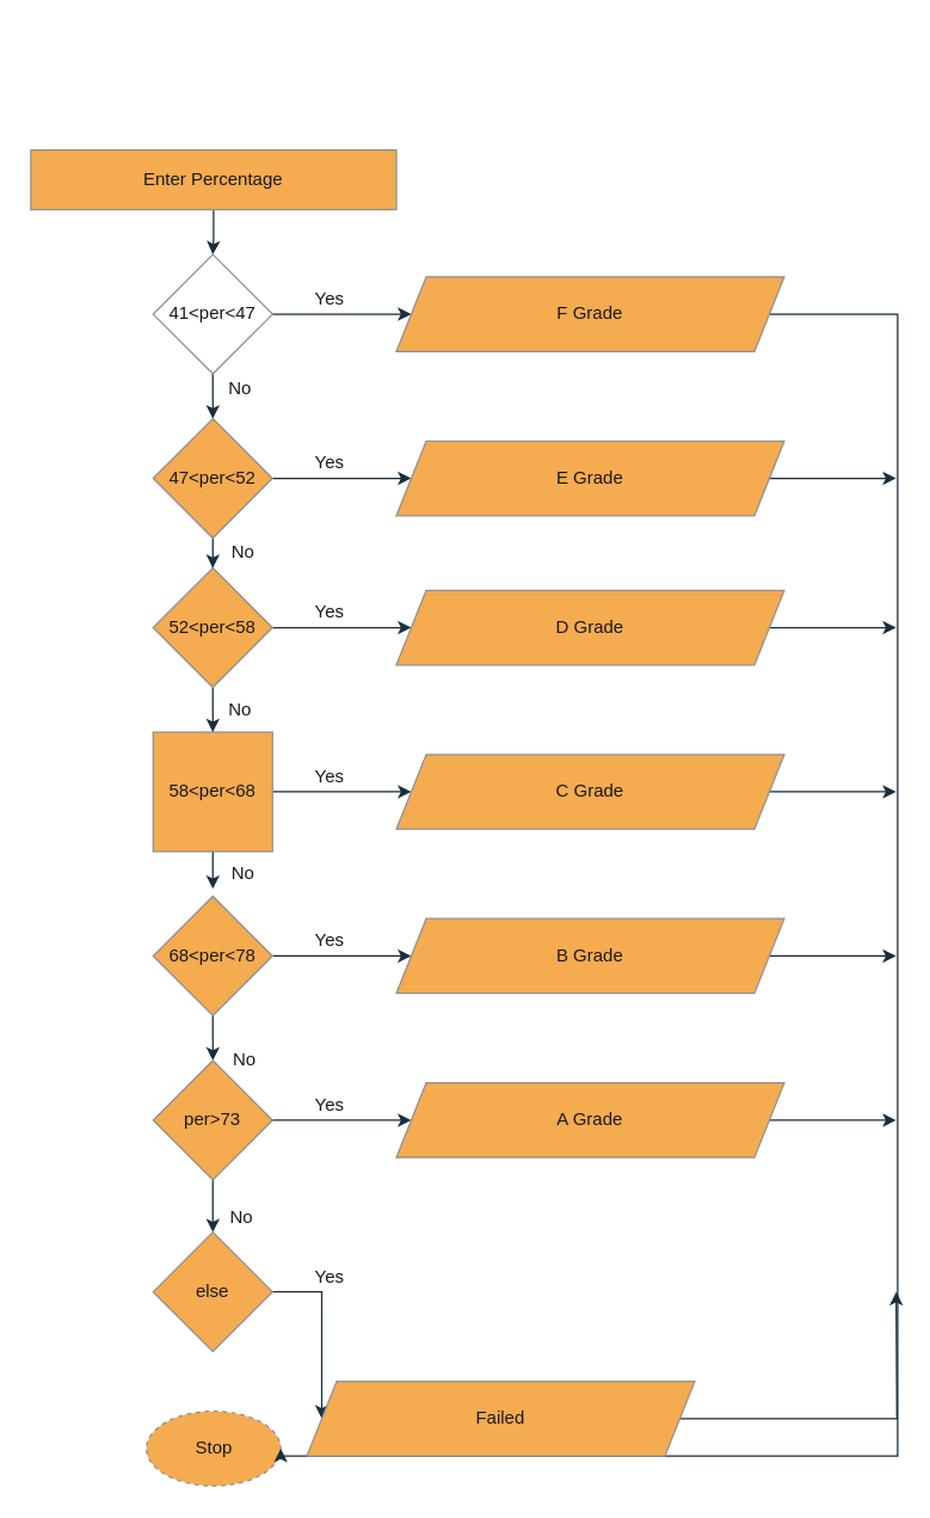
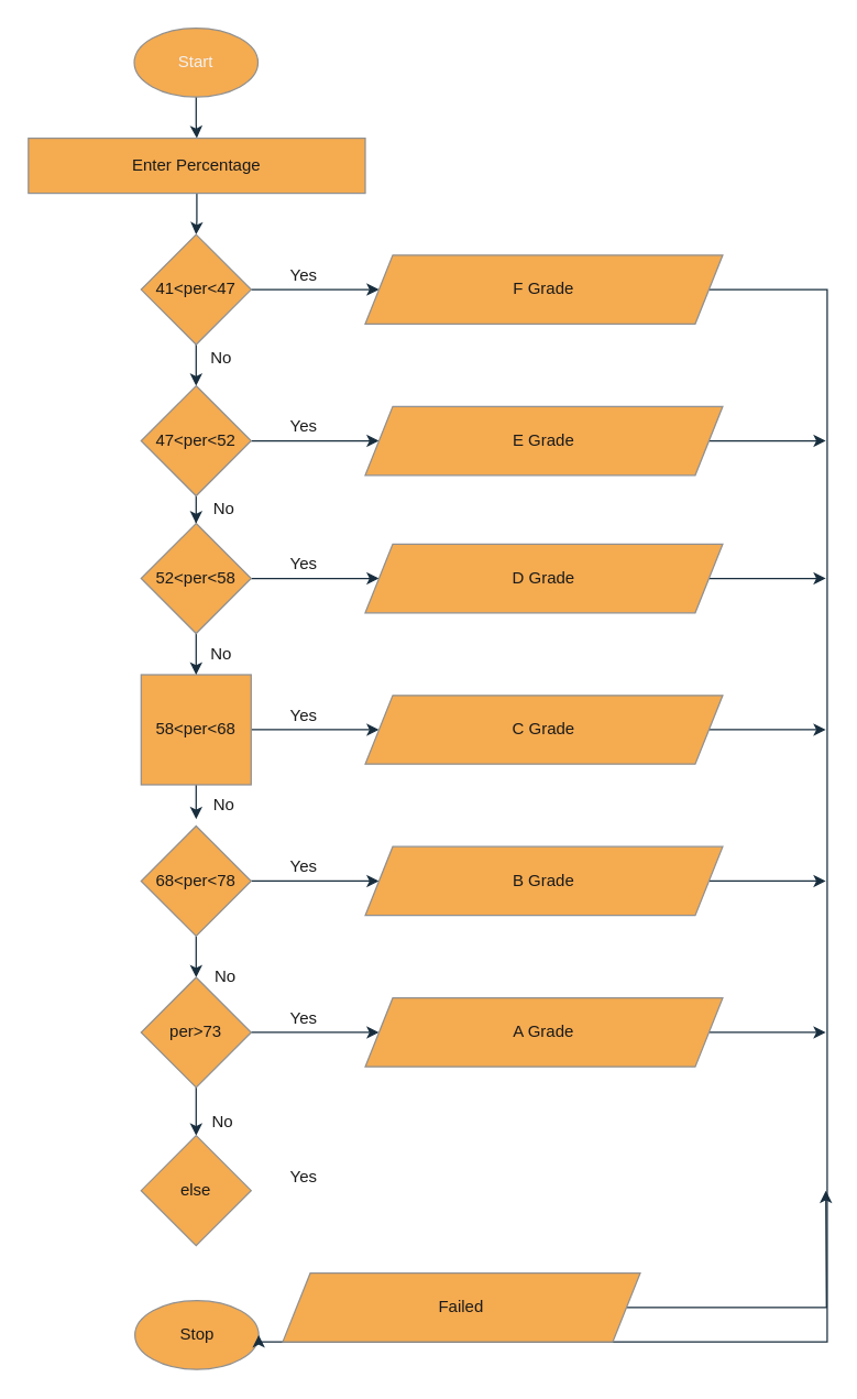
+ <mxCell id="3" value="&lt;font style=&quot;color: rgb(242, 242, 242);&quot;&gt;Start&lt;/font&gt;" style="ellipse;whiteSpace=wrap;html=1;labelBackgroundColor=none;fillColor=#F5AB50;strokeColor=#909090;fontColor=#1A1A1A;" vertex="1" parent="1"><mxGeometry x="97" y="20" width="90" height="50" as="geometry" /></mxCell>
+ <mxCell id="2" style="edgeStyle=orthogonalEdgeStyle;rounded=0;orthogonalLoop=1;jettySize=auto;html=1;labelBackgroundColor=none;strokeColor=#182E3E;fontColor=default;" edge="1" parent="1" source="3" target="5"><mxGeometry relative="1" as="geometry" /></mxCell>
- <mxCell id="8" value="41&amp;lt;per&amp;lt;47" style="rhombus;whiteSpace=wrap;html=1;labelBackgroundColor=none;fillColor=#ffffff;strokeColor=#909090;fontColor=#1A1A1A;" vertex="1" parent="1"><mxGeometry x="102" y="170" width="80" height="80" as="geometry" /></mxCell>
+ <mxCell id="8" value="41&amp;lt;per&amp;lt;47" style="rhombus;whiteSpace=wrap;html=1;labelBackgroundColor=none;fillColor=#F5AB50;strokeColor=#909090;fontColor=#1A1A1A;" vertex="1" parent="1"><mxGeometry x="102" y="170" width="80" height="80" as="geometry" /></mxCell>
- <mxCell id="24" style="edgeStyle=orthogonalEdgeStyle;rounded=0;orthogonalLoop=1;jettySize=auto;html=1;entryX=0;entryY=0.5;entryDx=0;entryDy=0;labelBackgroundColor=none;strokeColor=#182E3E;fontColor=default;" edge="1" parent="1" source="25" target="40"><mxGeometry relative="1" as="geometry" /></mxCell>
- <mxCell id="26" value="Stop" style="ellipse;whiteSpace=wrap;html=1;labelBackgroundColor=none;fillColor=#F5AB50;strokeColor=#909090;fontColor=#1A1A1A;dashed=1;" vertex="1" parent="1"><mxGeometry x="97.5" y="945" width="90" height="50" as="geometry" /></mxCell>
+ <mxCell id="26" value="Stop" style="ellipse;whiteSpace=wrap;html=1;labelBackgroundColor=none;fillColor=#F5AB50;strokeColor=#909090;fontColor=#1A1A1A;" vertex="1" parent="1"><mxGeometry x="97.5" y="945" width="90" height="50" as="geometry" /></mxCell>
